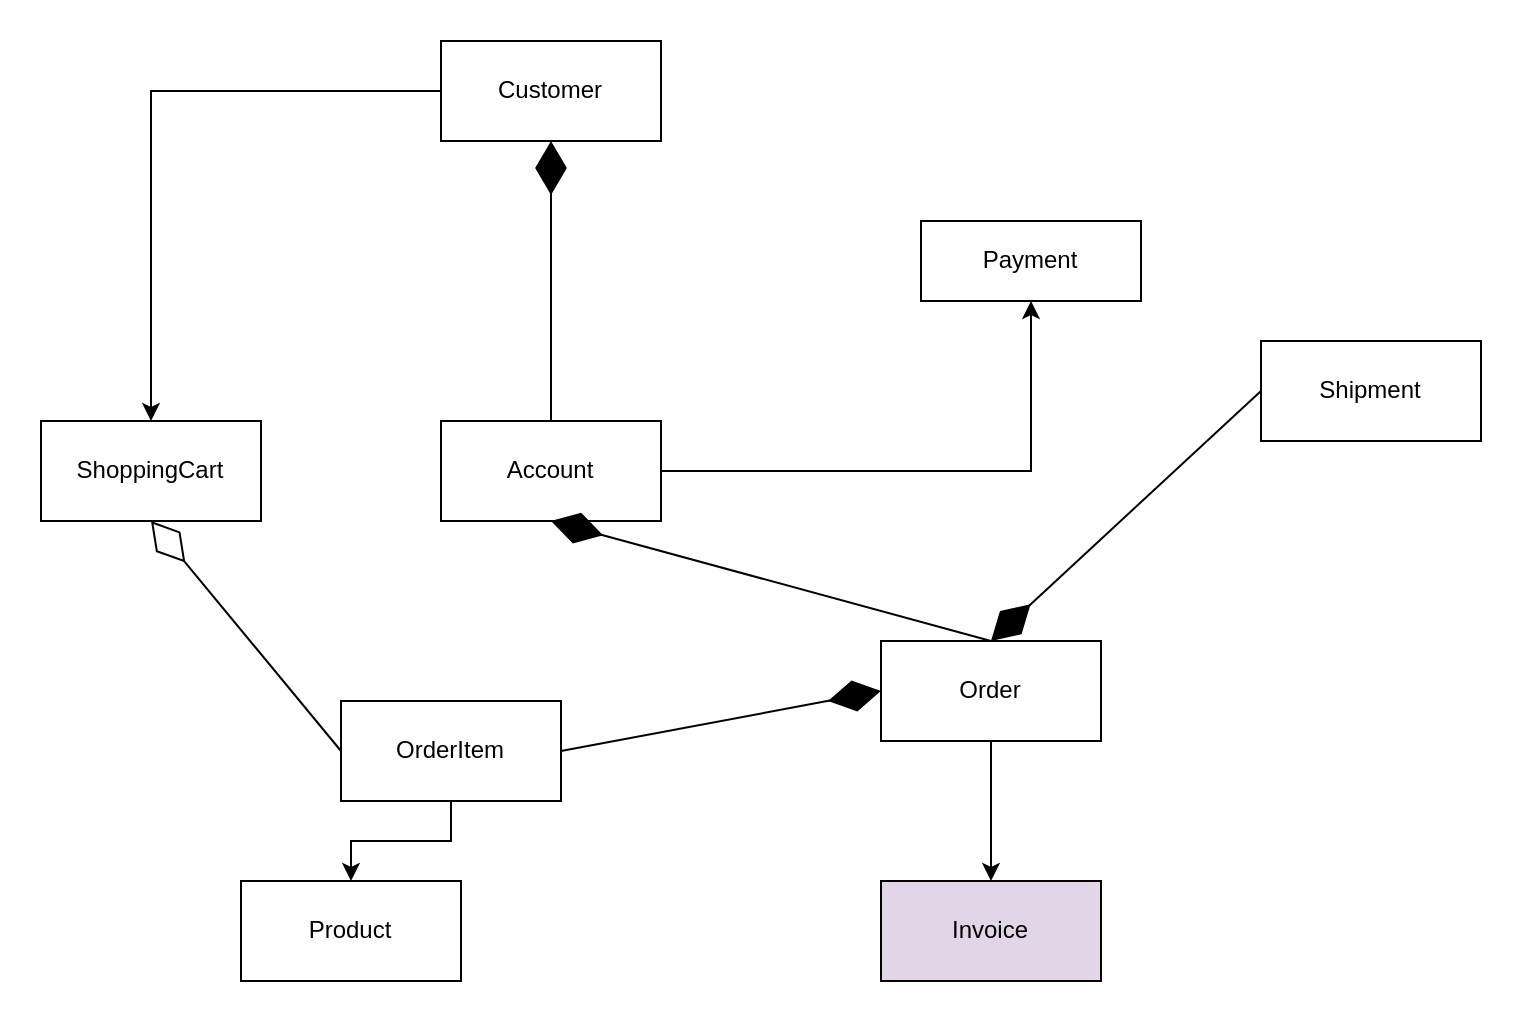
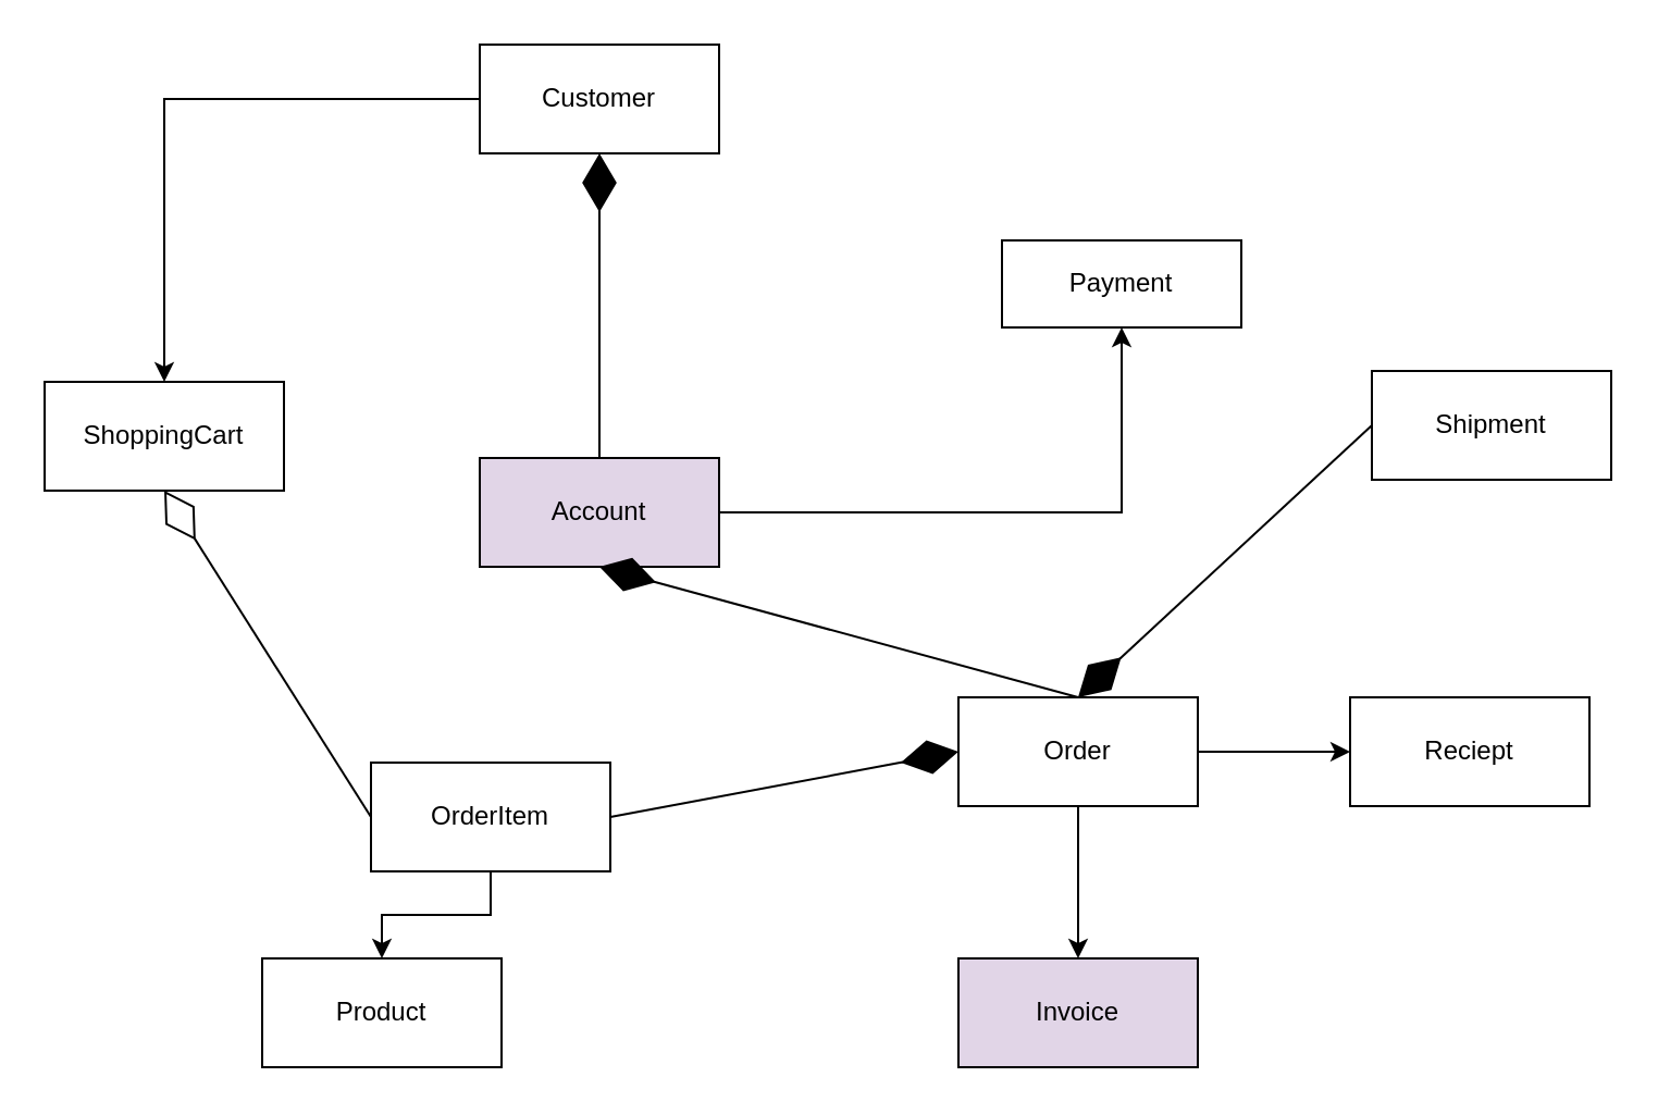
- <mxCell id="5" value="ShoppingCart" style="html=1;whiteSpace=wrap;" vertex="1" parent="1"><mxGeometry x="20" y="210" width="110" height="50" as="geometry" /></mxCell>
+ <mxCell id="5" value="ShoppingCart" style="html=1;whiteSpace=wrap;" vertex="1" parent="1"><mxGeometry x="20" y="175" width="110" height="50" as="geometry" /></mxCell>
- <mxCell id="15" value="Account" style="html=1;whiteSpace=wrap;" vertex="1" parent="1"><mxGeometry x="220" y="210" width="110" height="50" as="geometry" /></mxCell>
+ <mxCell id="15" value="Account" style="html=1;whiteSpace=wrap;fillColor=#e1d5e7;" vertex="1" parent="1"><mxGeometry x="220" y="210" width="110" height="50" as="geometry" /></mxCell>
+ <mxCell id="7" style="edgeStyle=orthogonalEdgeStyle;rounded=0;orthogonalLoop=1;jettySize=auto;html=1;exitX=1;exitY=0.5;exitDx=0;exitDy=0;entryX=0;entryY=0.5;entryDx=0;entryDy=0;" edge="1" parent="1" source="8" target="20"><mxGeometry relative="1" as="geometry" /></mxCell>
+ <mxCell id="20" value="Reciept" style="html=1;whiteSpace=wrap;" vertex="1" parent="1"><mxGeometry x="620" y="320" width="110" height="50" as="geometry" /></mxCell>
